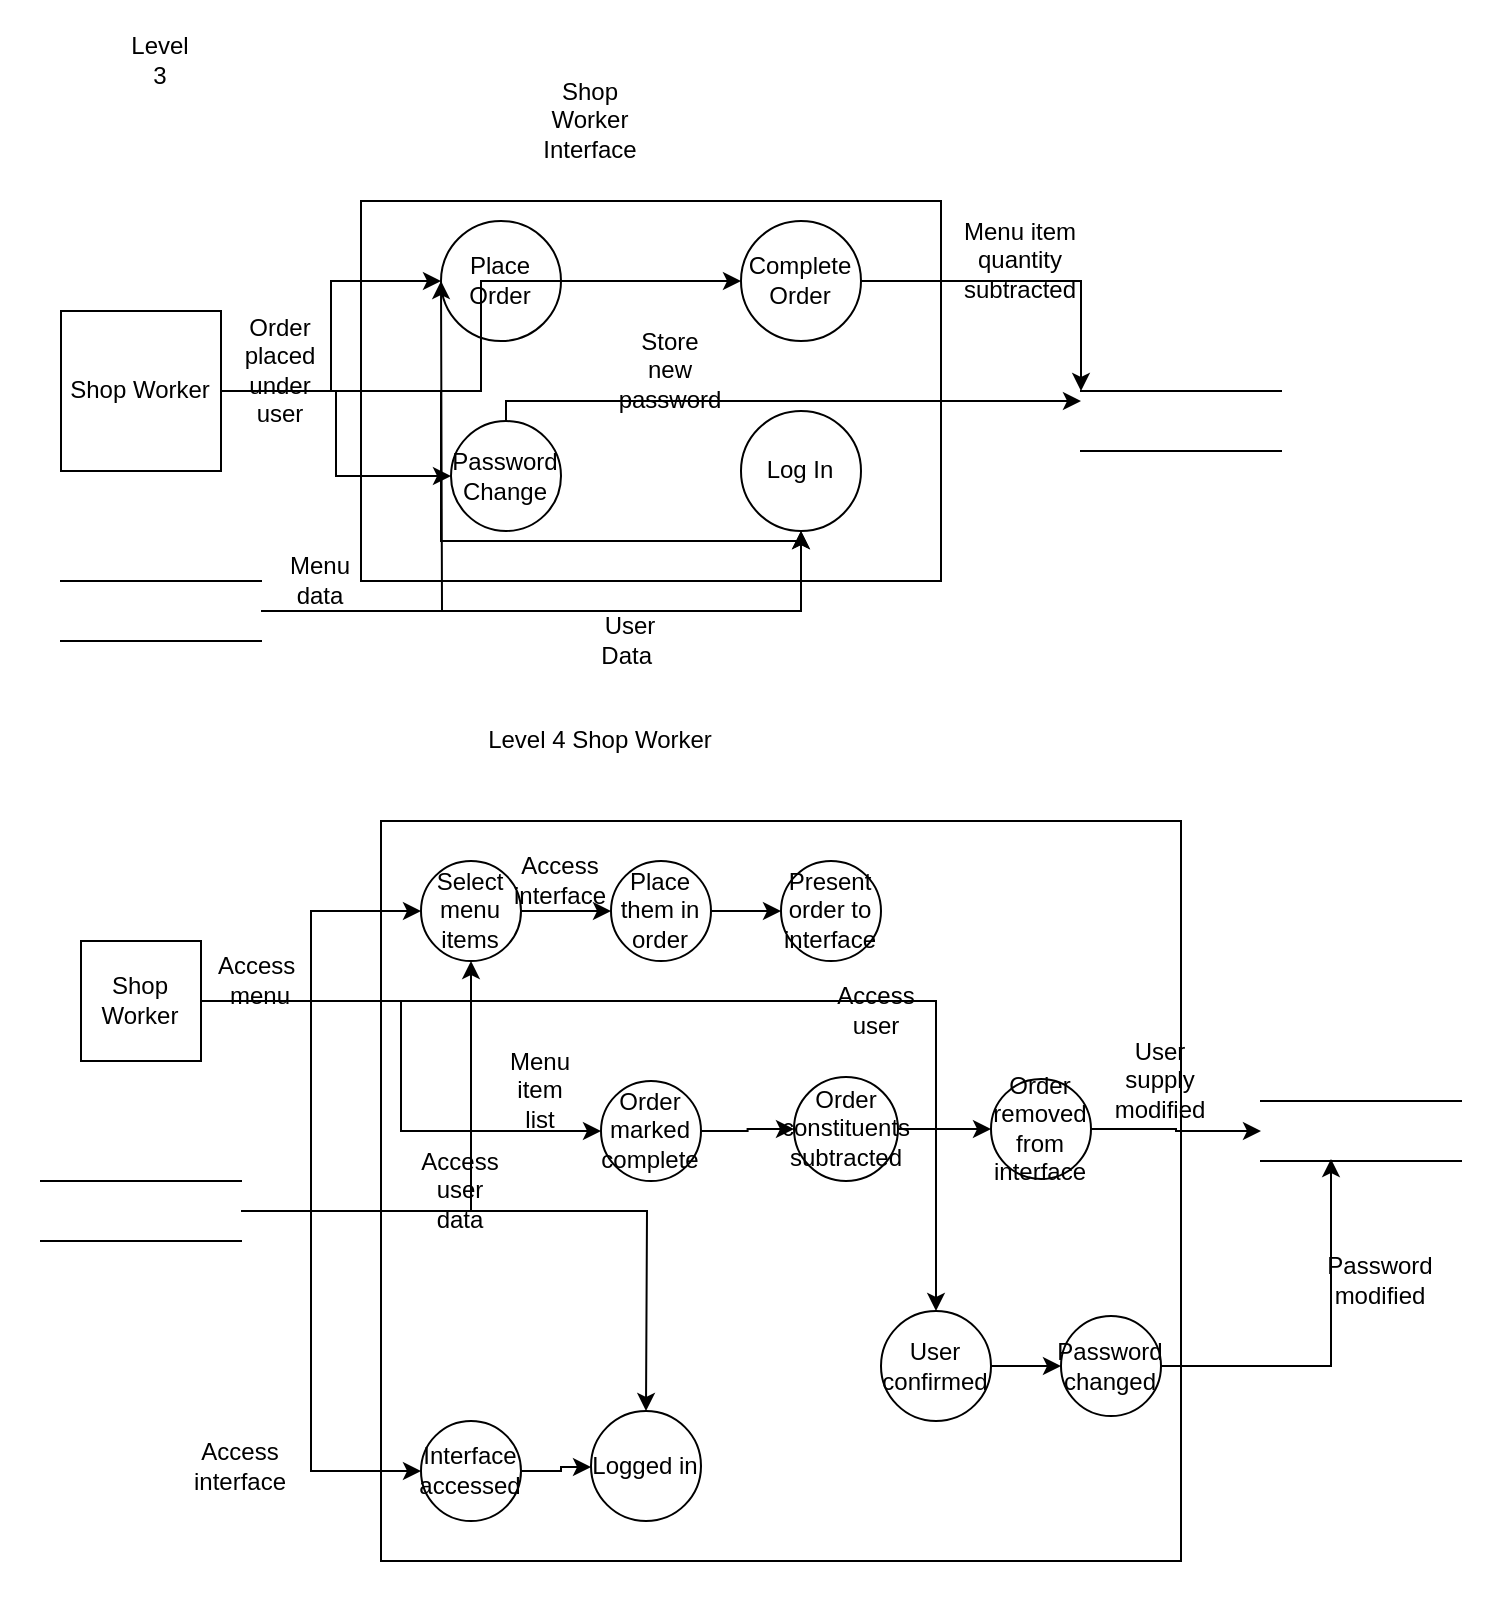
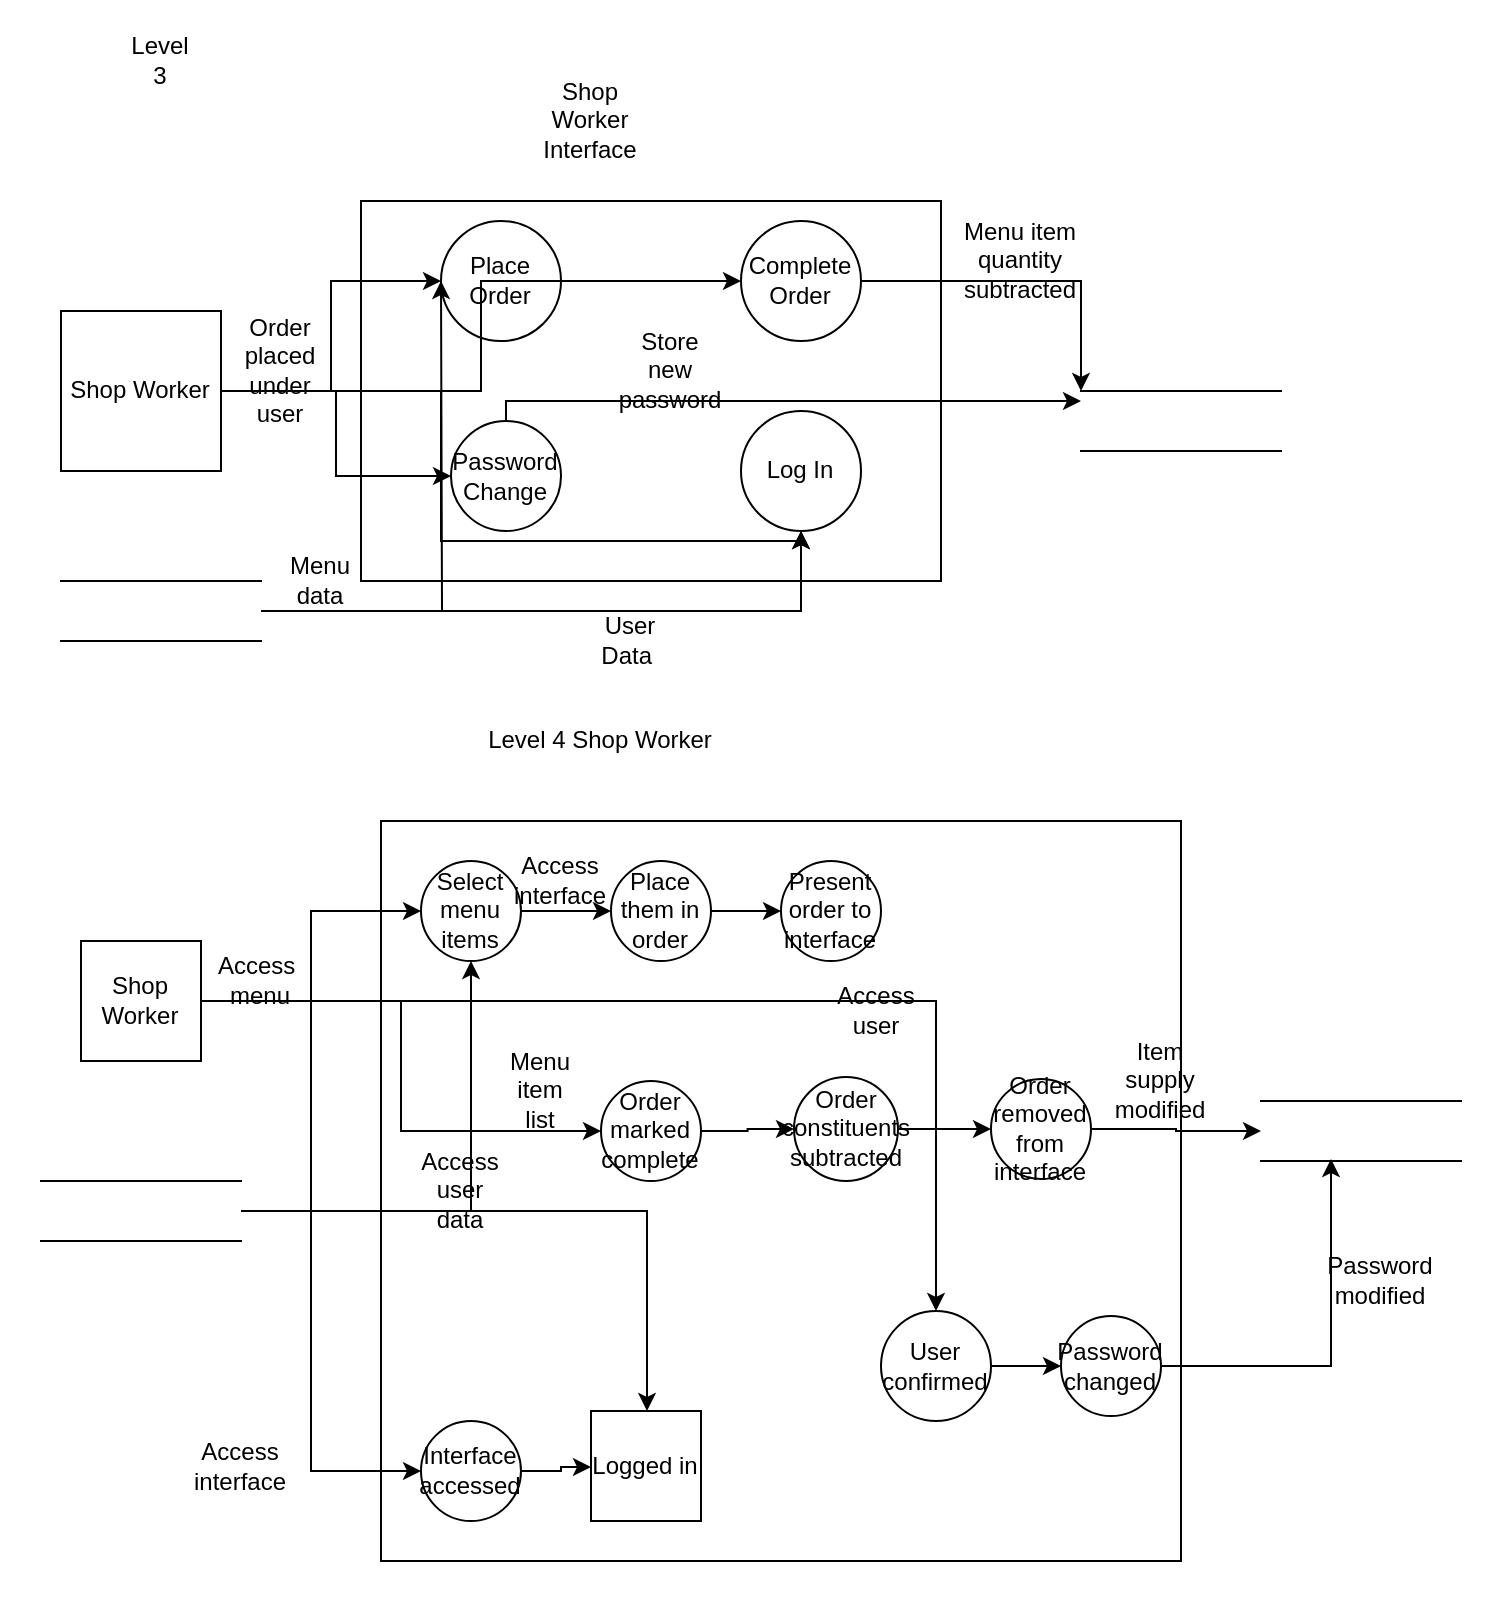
- <mxCell id="60" value="User supply modified" style="text;html=1;strokeColor=none;fillColor=none;align=center;verticalAlign=middle;whiteSpace=wrap;rounded=0;" parent="1" vertex="1"><mxGeometry x="560" y="530" width="40" height="20" as="geometry" /></mxCell>
+ <mxCell id="60" value="Item supply modified" style="text;html=1;strokeColor=none;fillColor=none;align=center;verticalAlign=middle;whiteSpace=wrap;rounded=0;" parent="1" vertex="1"><mxGeometry x="560" y="530" width="40" height="20" as="geometry" /></mxCell>
- <mxCell id="44" value="Logged in" style="ellipse;whiteSpace=wrap;html=1;aspect=fixed;" parent="1" vertex="1"><mxGeometry x="295" y="705" width="55" height="55" as="geometry" /></mxCell>
+ <mxCell id="44" value="Logged in" style="whiteSpace=wrap;html=1;aspect=fixed;rounded=0;" parent="1" vertex="1"><mxGeometry x="295" y="705" width="55" height="55" as="geometry" /></mxCell>
